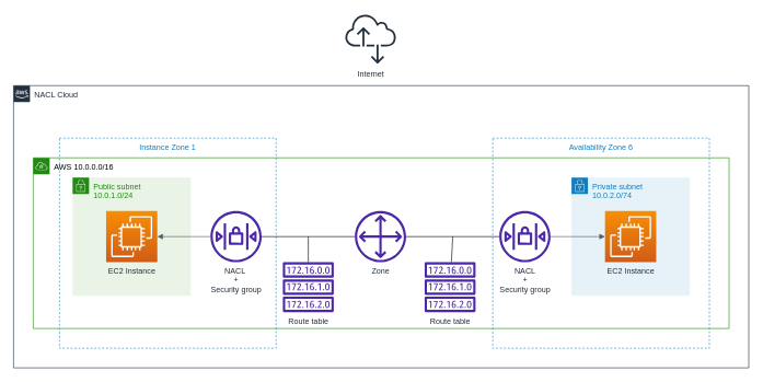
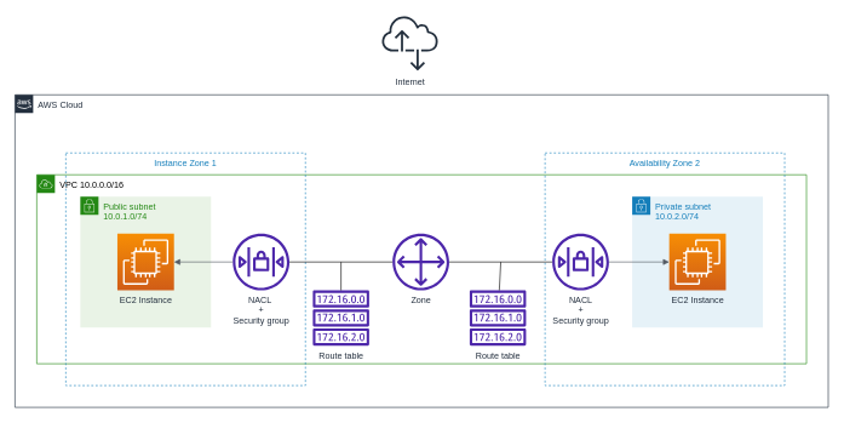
- <mxCell id="2" value="NACL Cloud" style="points=[[0,0],[0.25,0],[0.5,0],[0.75,0],[1,0],[1,0.25],[1,0.5],[1,0.75],[1,1],[0.75,1],[0.5,1],[0.25,1],[0,1],[0,0.75],[0,0.5],[0,0.25]];outlineConnect=0;gradientColor=none;html=1;whiteSpace=wrap;fontSize=12;fontStyle=0;shape=mxgraph.aws4.group;grIcon=mxgraph.aws4.group_aws_cloud_alt;strokeColor=#232F3E;fillColor=none;verticalAlign=top;align=left;spacingLeft=30;fontColor=#232F3E;dashed=0;" vertex="1" parent="1"><mxGeometry x="20" y="130" width="1120" height="430" as="geometry" /></mxCell>
+ <mxCell id="2" value="AWS Cloud" style="points=[[0,0],[0.25,0],[0.5,0],[0.75,0],[1,0],[1,0.25],[1,0.5],[1,0.75],[1,1],[0.75,1],[0.5,1],[0.25,1],[0,1],[0,0.75],[0,0.5],[0,0.25]];outlineConnect=0;gradientColor=none;html=1;whiteSpace=wrap;fontSize=12;fontStyle=0;shape=mxgraph.aws4.group;grIcon=mxgraph.aws4.group_aws_cloud_alt;strokeColor=#232F3E;fillColor=none;verticalAlign=top;align=left;spacingLeft=30;fontColor=#232F3E;dashed=0;" vertex="1" parent="1"><mxGeometry x="20" y="130" width="1120" height="430" as="geometry" /></mxCell>
- <mxCell id="4" value="Availability Zone 6" style="fillColor=none;strokeColor=#147EBA;dashed=1;verticalAlign=top;fontStyle=0;fontColor=#147EBA;" vertex="1" parent="1"><mxGeometry x="750" y="210" width="330" height="320" as="geometry" /></mxCell>
+ <mxCell id="4" value="Availability Zone 2" style="fillColor=none;strokeColor=#147EBA;dashed=1;verticalAlign=top;fontStyle=0;fontColor=#147EBA;" vertex="1" parent="1"><mxGeometry x="750" y="210" width="330" height="320" as="geometry" /></mxCell>
- <mxCell id="3" value="&lt;font color=&quot;#000000&quot;&gt;AWS 10.0.0.0/16&lt;/font&gt;" style="points=[[0,0],[0.25,0],[0.5,0],[0.75,0],[1,0],[1,0.25],[1,0.5],[1,0.75],[1,1],[0.75,1],[0.5,1],[0.25,1],[0,1],[0,0.75],[0,0.5],[0,0.25]];outlineConnect=0;gradientColor=none;html=1;whiteSpace=wrap;fontSize=12;fontStyle=0;shape=mxgraph.aws4.group;grIcon=mxgraph.aws4.group_vpc;strokeColor=#248814;fillColor=none;verticalAlign=top;align=left;spacingLeft=30;fontColor=#AAB7B8;dashed=0;" vertex="1" parent="1"><mxGeometry x="50" y="240" width="1060" height="260" as="geometry" /></mxCell>
+ <mxCell id="3" value="&lt;font color=&quot;#000000&quot;&gt;VPC 10.0.0.0/16&lt;/font&gt;" style="points=[[0,0],[0.25,0],[0.5,0],[0.75,0],[1,0],[1,0.25],[1,0.5],[1,0.75],[1,1],[0.75,1],[0.5,1],[0.25,1],[0,1],[0,0.75],[0,0.5],[0,0.25]];outlineConnect=0;gradientColor=none;html=1;whiteSpace=wrap;fontSize=12;fontStyle=0;shape=mxgraph.aws4.group;grIcon=mxgraph.aws4.group_vpc;strokeColor=#248814;fillColor=none;verticalAlign=top;align=left;spacingLeft=30;fontColor=#AAB7B8;dashed=0;" vertex="1" parent="1"><mxGeometry x="50" y="240" width="1060" height="260" as="geometry" /></mxCell>
- <mxCell id="14" value="Public subnet&lt;br&gt;10.0.1.0/24" style="points=[[0,0],[0.25,0],[0.5,0],[0.75,0],[1,0],[1,0.25],[1,0.5],[1,0.75],[1,1],[0.75,1],[0.5,1],[0.25,1],[0,1],[0,0.75],[0,0.5],[0,0.25]];outlineConnect=0;gradientColor=none;html=1;whiteSpace=wrap;fontSize=12;fontStyle=0;shape=mxgraph.aws4.group;grIcon=mxgraph.aws4.group_security_group;grStroke=0;strokeColor=#248814;fillColor=#E9F3E6;verticalAlign=top;align=left;spacingLeft=30;fontColor=#248814;dashed=0;" vertex="1" parent="1"><mxGeometry x="110" y="270" width="180" height="180" as="geometry" /></mxCell>
+ <mxCell id="14" value="Public subnet&lt;br&gt;10.0.1.0/74" style="points=[[0,0],[0.25,0],[0.5,0],[0.75,0],[1,0],[1,0.25],[1,0.5],[1,0.75],[1,1],[0.75,1],[0.5,1],[0.25,1],[0,1],[0,0.75],[0,0.5],[0,0.25]];outlineConnect=0;gradientColor=none;html=1;whiteSpace=wrap;fontSize=12;fontStyle=0;shape=mxgraph.aws4.group;grIcon=mxgraph.aws4.group_security_group;grStroke=0;strokeColor=#248814;fillColor=#E9F3E6;verticalAlign=top;align=left;spacingLeft=30;fontColor=#248814;dashed=0;" vertex="1" parent="1"><mxGeometry x="110" y="270" width="180" height="180" as="geometry" /></mxCell>
